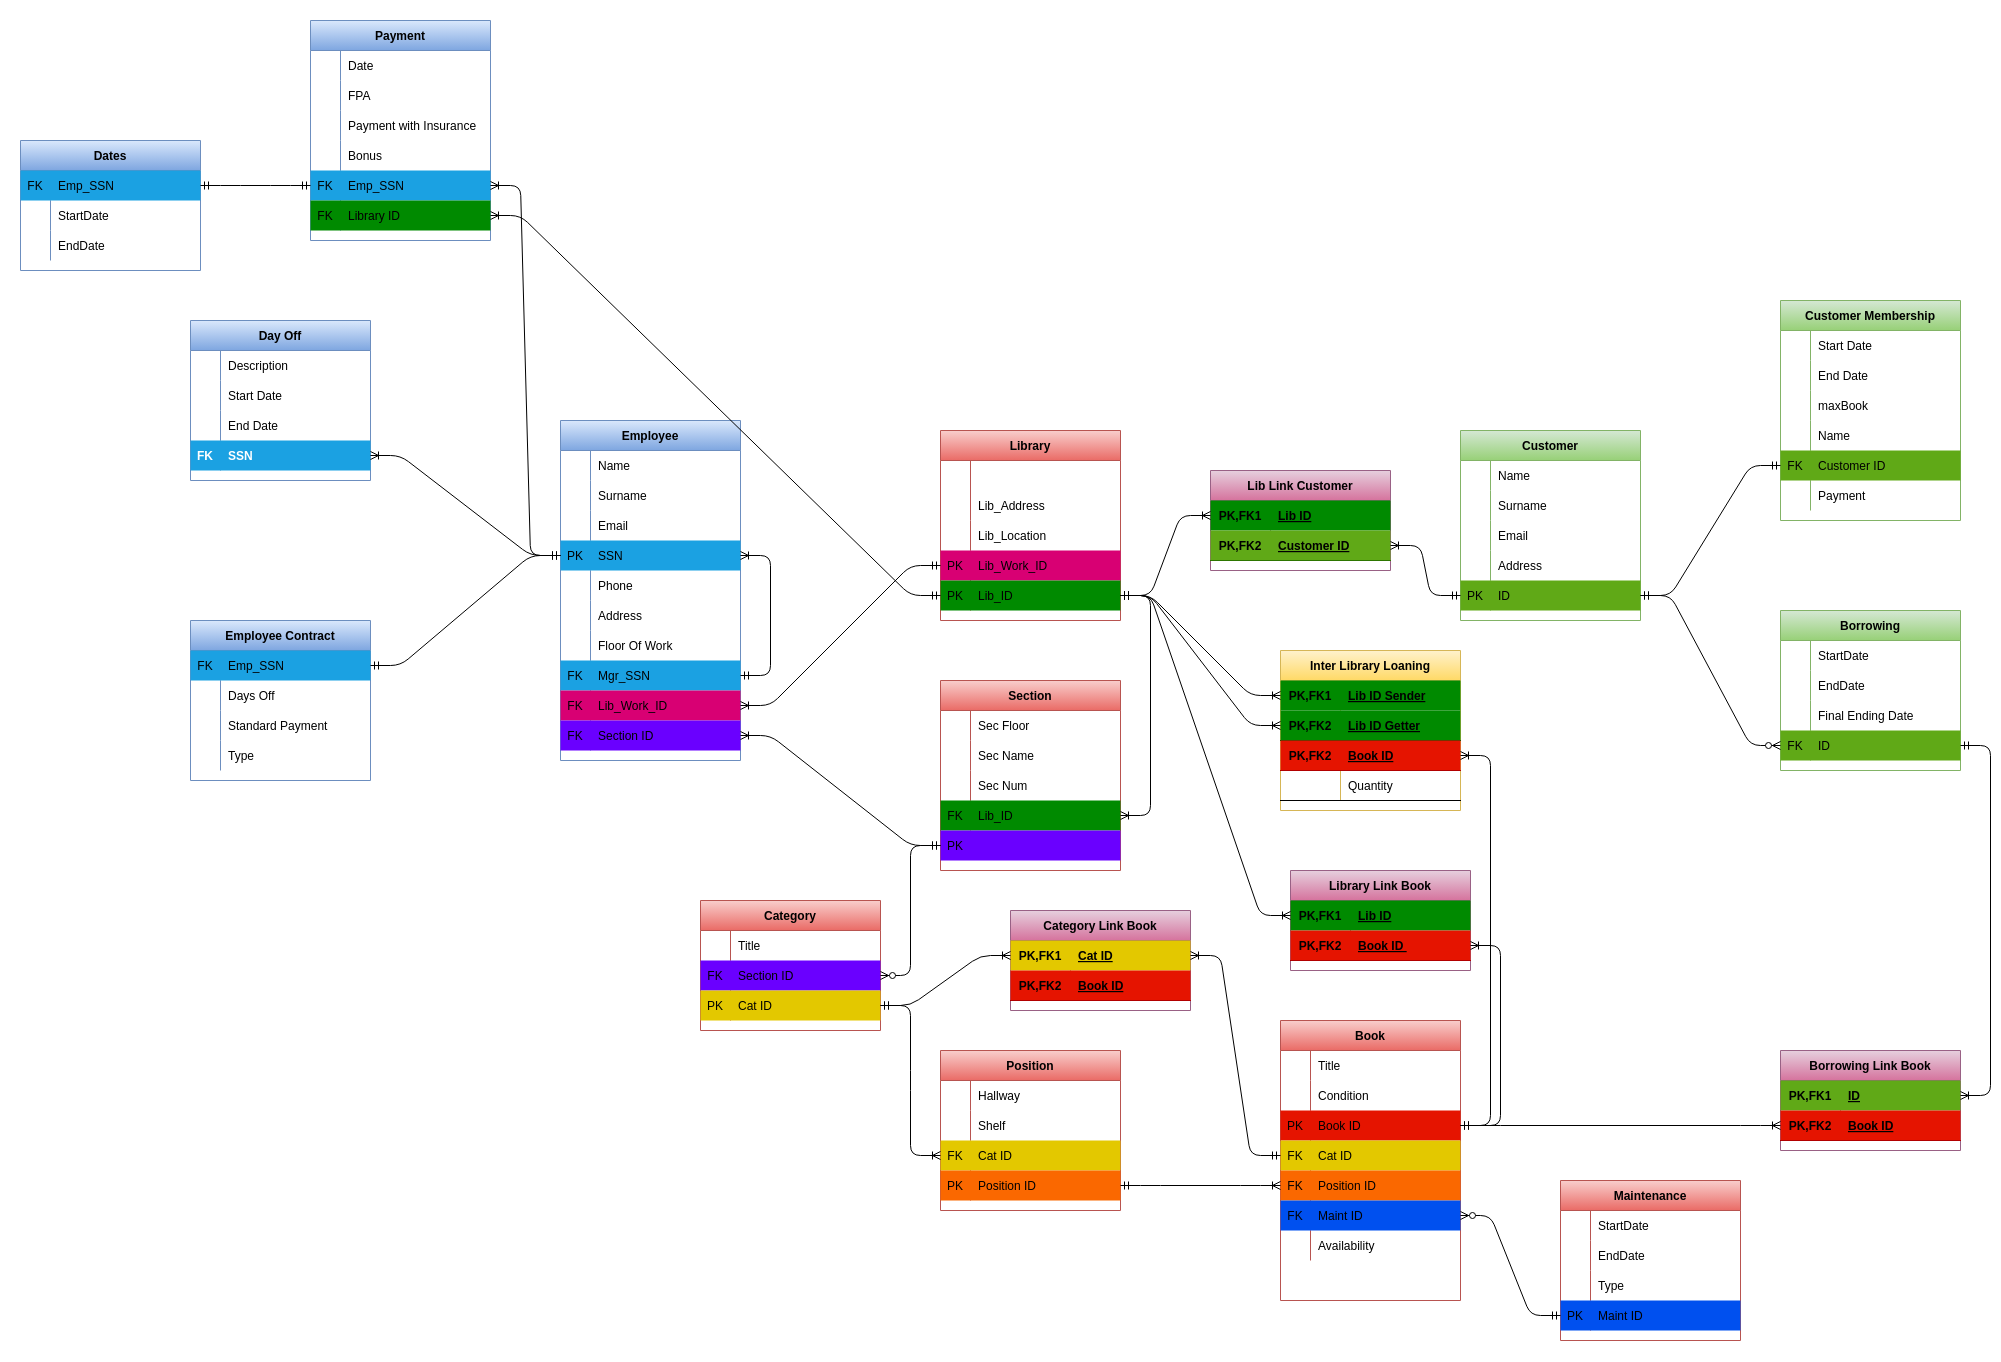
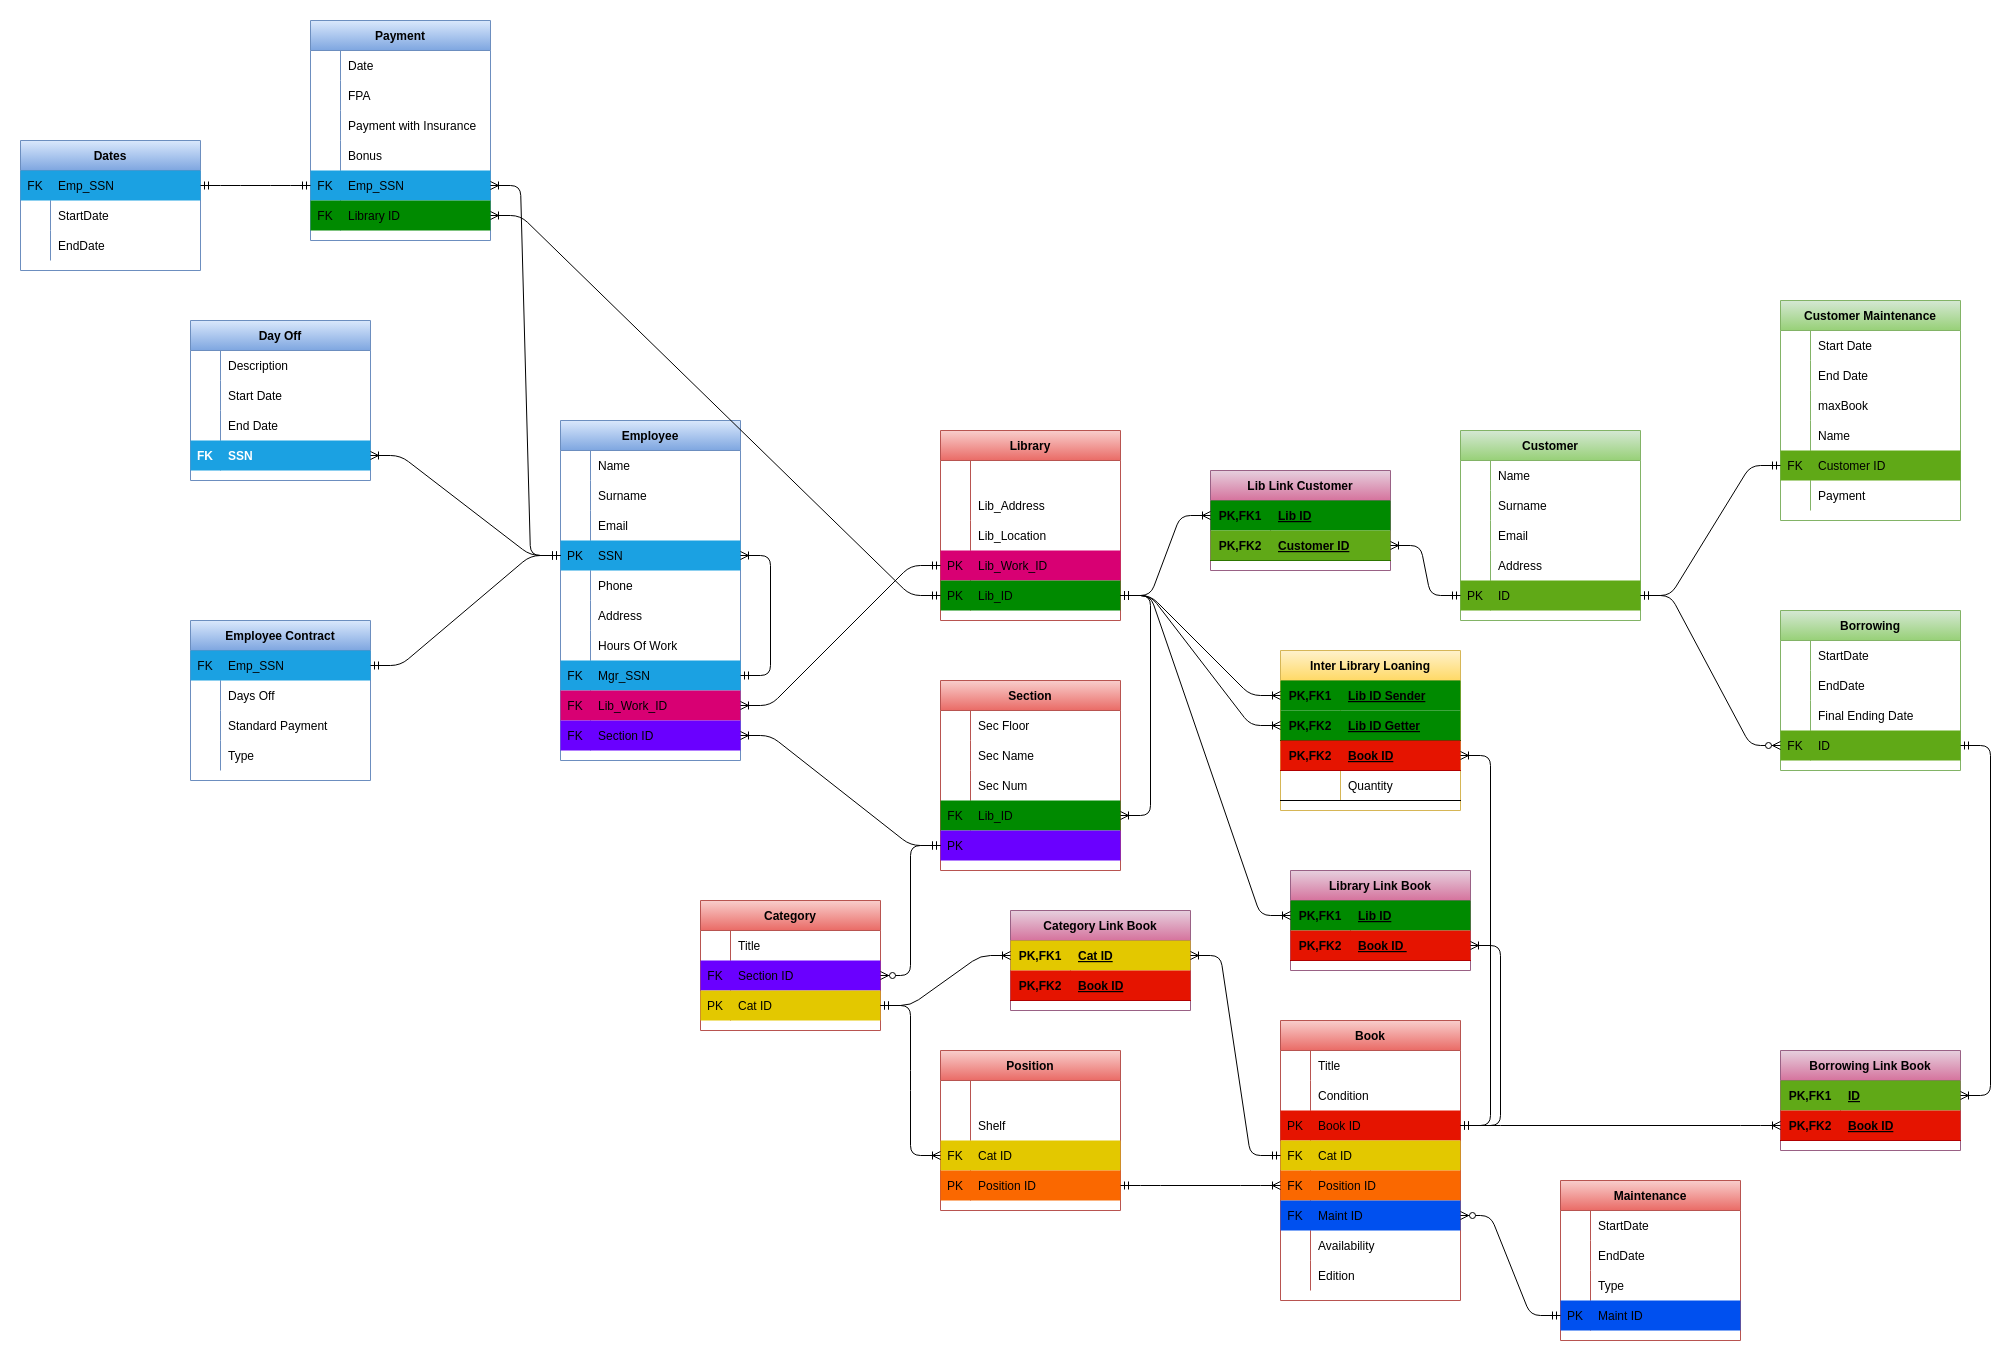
- <mxCell id="193" value="Customer Membership" style="shape=table;startSize=30;container=1;collapsible=1;childLayout=tableLayout;fixedRows=1;rowLines=0;fontStyle=1;align=center;resizeLast=1;gradientColor=#97d077;fillColor=#d5e8d4;strokeColor=#82b366;" vertex="1" parent="1"><mxGeometry x="1780" y="300" width="180" height="220" as="geometry" /></mxCell>
+ <mxCell id="193" value="Customer Maintenance" style="shape=table;startSize=30;container=1;collapsible=1;childLayout=tableLayout;fixedRows=1;rowLines=0;fontStyle=1;align=center;resizeLast=1;gradientColor=#97d077;fillColor=#d5e8d4;strokeColor=#82b366;" vertex="1" parent="1"><mxGeometry x="1780" y="300" width="180" height="220" as="geometry" /></mxCell>
- <mxCell id="23" value="Floor Of Work" style="shape=partialRectangle;connectable=0;fillColor=none;top=0;left=0;bottom=0;right=0;align=left;spacingLeft=6;overflow=hidden;" vertex="1" parent="21"><mxGeometry x="30" width="150" height="30" as="geometry" /></mxCell>
+ <mxCell id="23" value="Hours Of Work" style="shape=partialRectangle;connectable=0;fillColor=none;top=0;left=0;bottom=0;right=0;align=left;spacingLeft=6;overflow=hidden;" vertex="1" parent="21"><mxGeometry x="30" width="150" height="30" as="geometry" /></mxCell>
- <mxCell id="141" value="Hallway" style="shape=partialRectangle;connectable=0;fillColor=none;top=0;left=0;bottom=0;right=0;align=left;spacingLeft=6;overflow=hidden;" vertex="1" parent="139"><mxGeometry x="30" width="150" height="30" as="geometry" /></mxCell>
+ <mxCell id="176" value="Edition" style="shape=partialRectangle;connectable=0;fillColor=none;top=0;left=0;bottom=0;right=0;align=left;spacingLeft=6;overflow=hidden;" vertex="1" parent="174"><mxGeometry x="30" width="150" height="30" as="geometry" /></mxCell>
